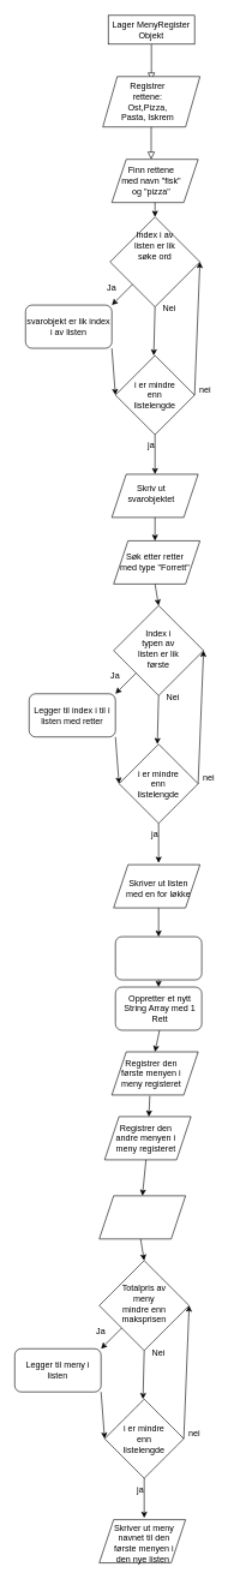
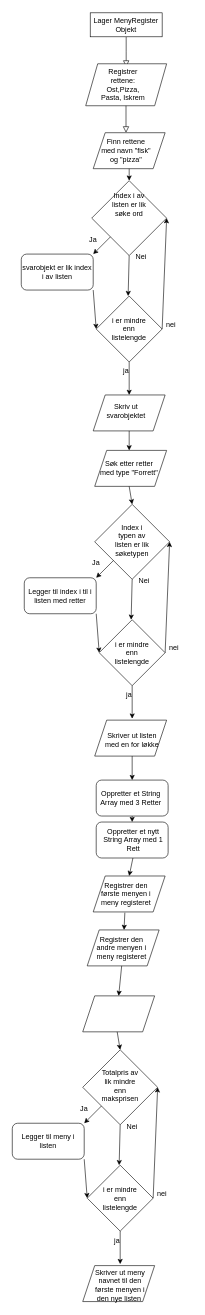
- <mxCell id="28" value="Index i typen av listen er lik&lt;div&gt;første&lt;/div&gt;" style="text;html=1;align=center;verticalAlign=middle;whiteSpace=wrap;rounded=0;" vertex="1" parent="1"><mxGeometry x="190" y="882.5" width="60" height="35" as="geometry" /></mxCell>
+ <mxCell id="28" value="Index i typen av listen er lik&lt;div&gt;søketypen&lt;/div&gt;" style="text;html=1;align=center;verticalAlign=middle;whiteSpace=wrap;rounded=0;" vertex="1" parent="1"><mxGeometry x="190" y="882.5" width="60" height="35" as="geometry" /></mxCell>
+ <mxCell id="49" value="Oppretter et String Array med 3 Retter" style="text;html=1;align=center;verticalAlign=middle;whiteSpace=wrap;rounded=0;" vertex="1" parent="1"><mxGeometry x="162.5" y="1315" width="110" height="30" as="geometry" /></mxCell>
- <mxCell id="63" value="Totalpris av meny mindre enn maksprisen" style="text;html=1;align=center;verticalAlign=middle;whiteSpace=wrap;rounded=0;" vertex="1" parent="1"><mxGeometry x="170" y="1792.5" width="60" height="35" as="geometry" /></mxCell>
+ <mxCell id="63" value="Totalpris av lik mindre enn maksprisen" style="text;html=1;align=center;verticalAlign=middle;whiteSpace=wrap;rounded=0;" vertex="1" parent="1"><mxGeometry x="170" y="1792.5" width="60" height="35" as="geometry" /></mxCell>
